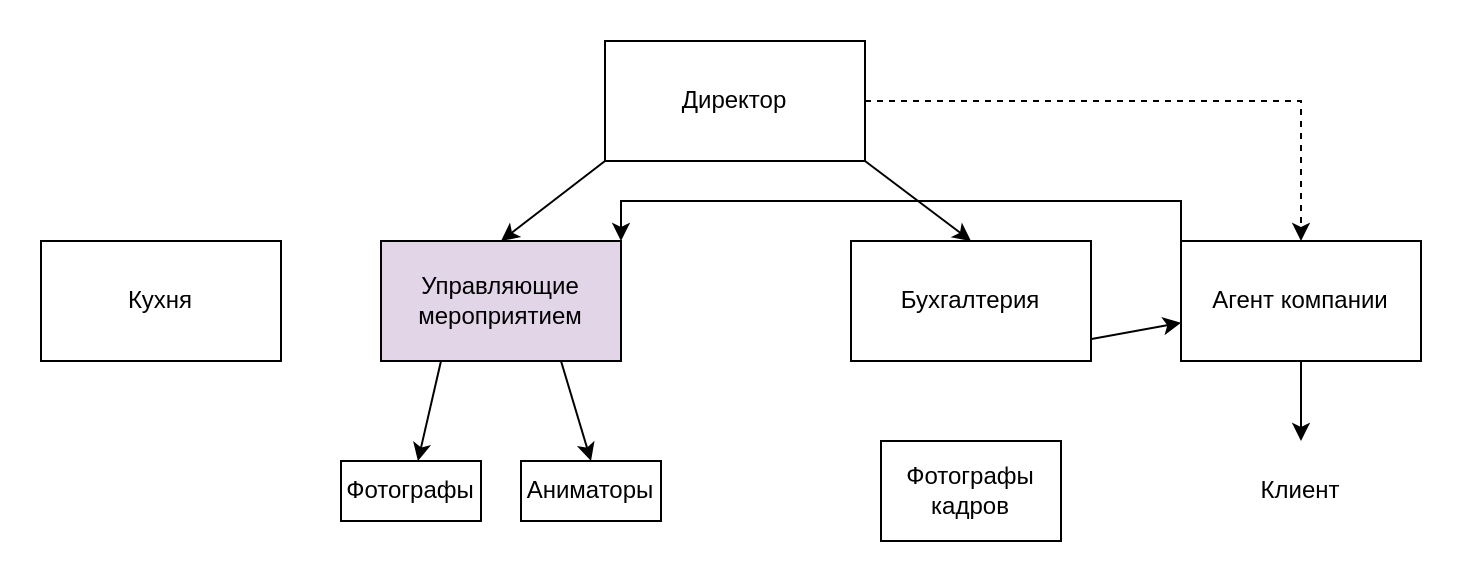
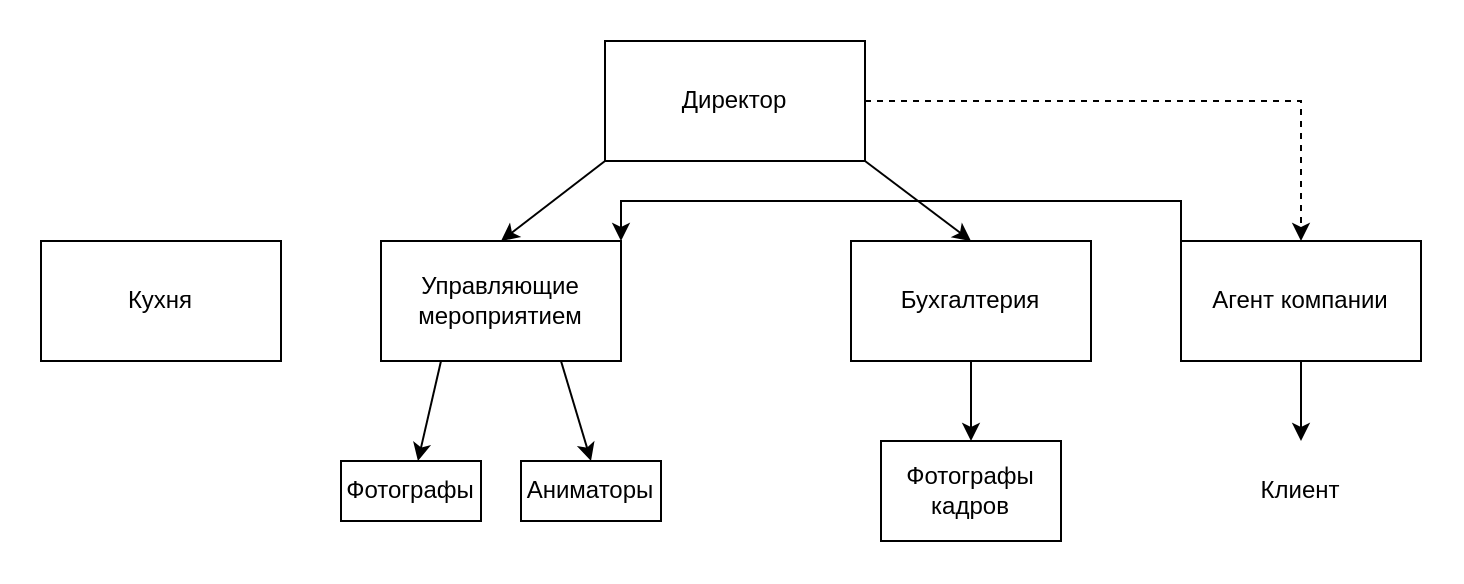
- <mxCell id="14" value="Управляющие мероприятием" style="rounded=0;whiteSpace=wrap;html=1;fillColor=#e1d5e7;" vertex="1" parent="1"><mxGeometry x="190" y="120" width="120" height="60" as="geometry" /></mxCell>
+ <mxCell id="14" value="Управляющие мероприятием" style="rounded=0;whiteSpace=wrap;html=1;" vertex="1" parent="1"><mxGeometry x="190" y="120" width="120" height="60" as="geometry" /></mxCell>
- <mxCell id="6" style="orthogonalLoop=1;jettySize=auto;html=1;exitX=0.5;exitY=1;exitDx=0;exitDy=0;rounded=0;" edge="1" parent="1" source="7" target="10"><mxGeometry relative="1" as="geometry" /></mxCell>
+ <mxCell id="6" style="orthogonalLoop=1;jettySize=auto;html=1;exitX=0.5;exitY=1;exitDx=0;exitDy=0;entryX=0.5;entryY=0;entryDx=0;entryDy=0;rounded=0;" edge="1" parent="1" source="7" target="16"><mxGeometry relative="1" as="geometry" /></mxCell>
